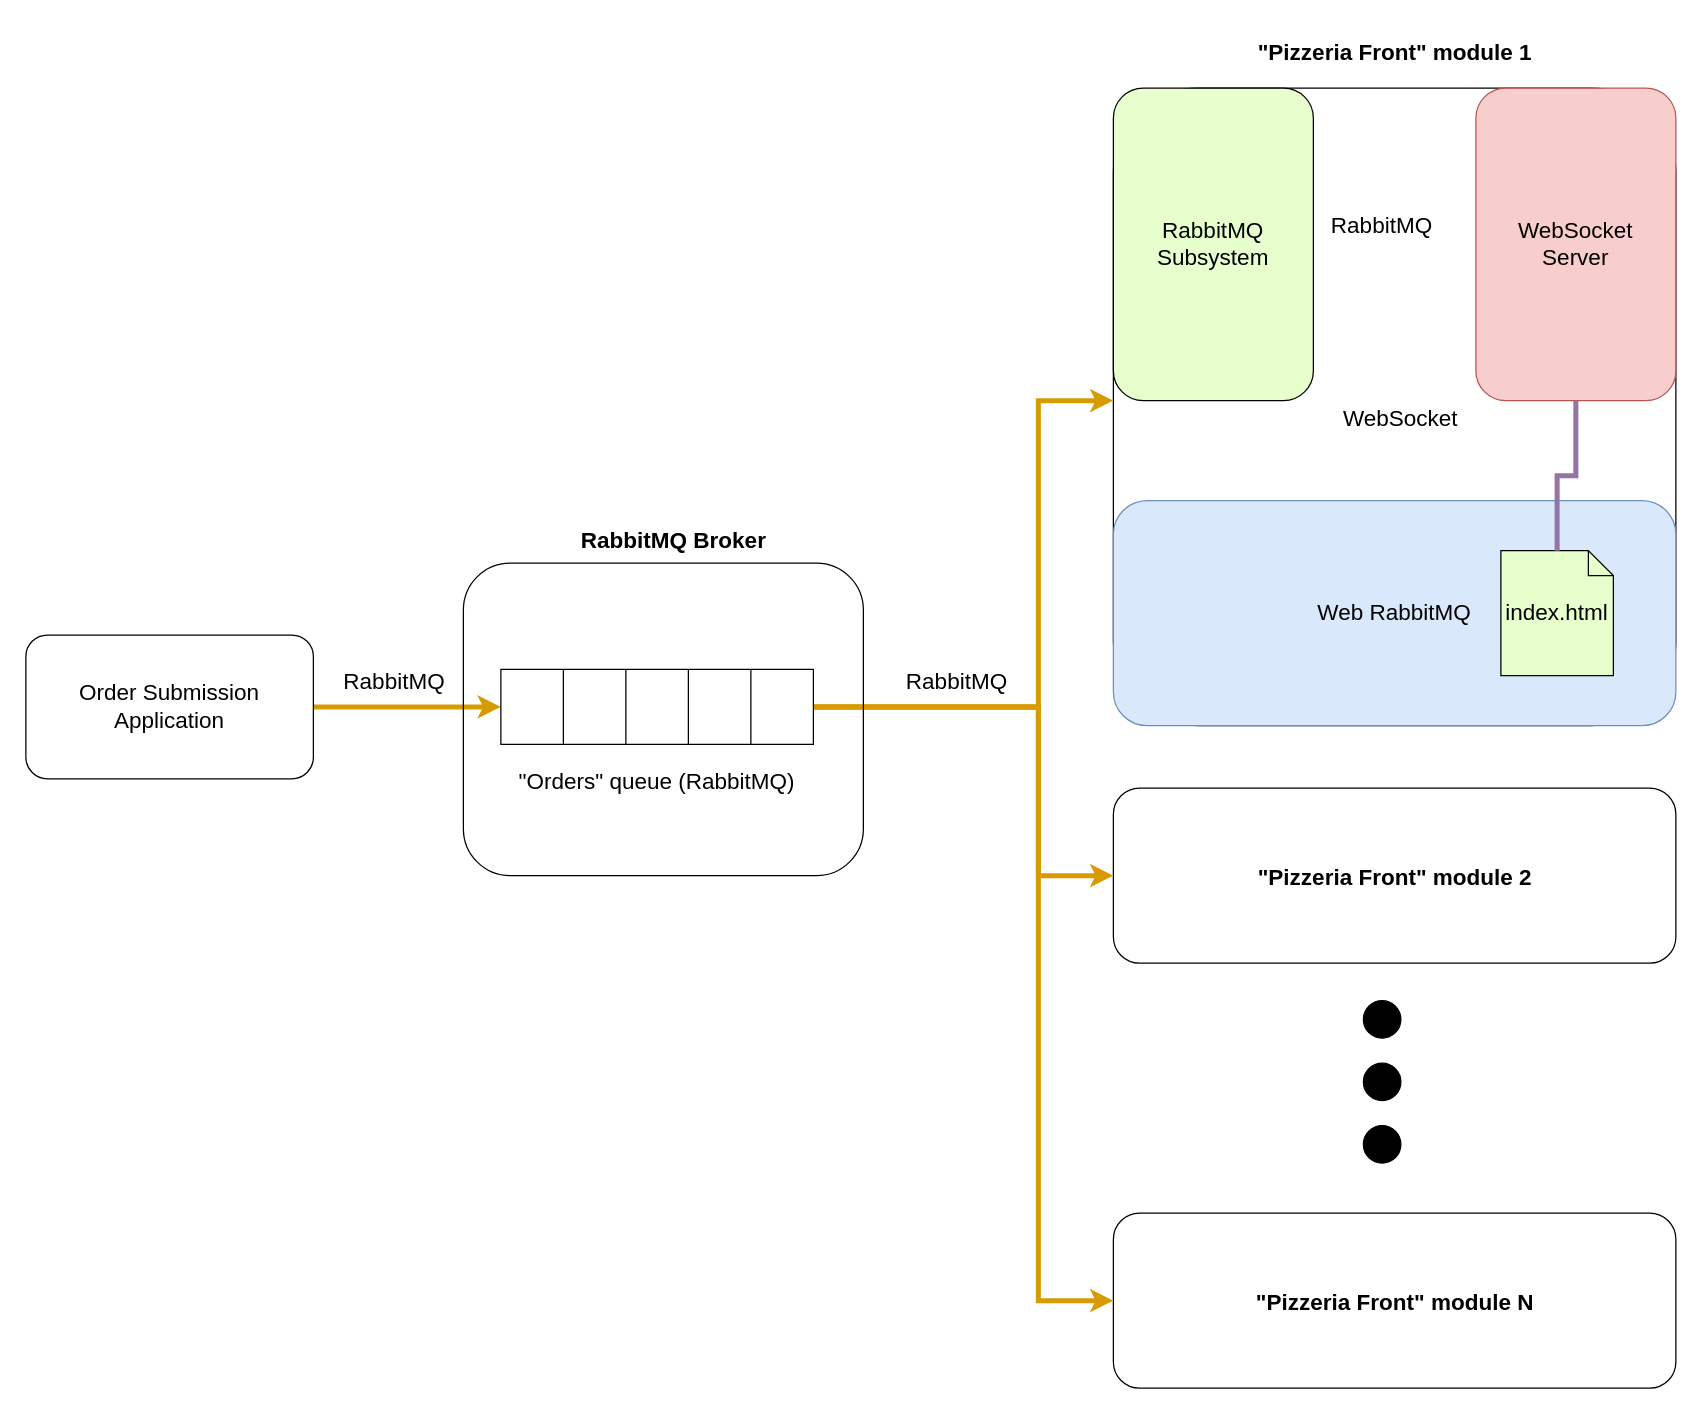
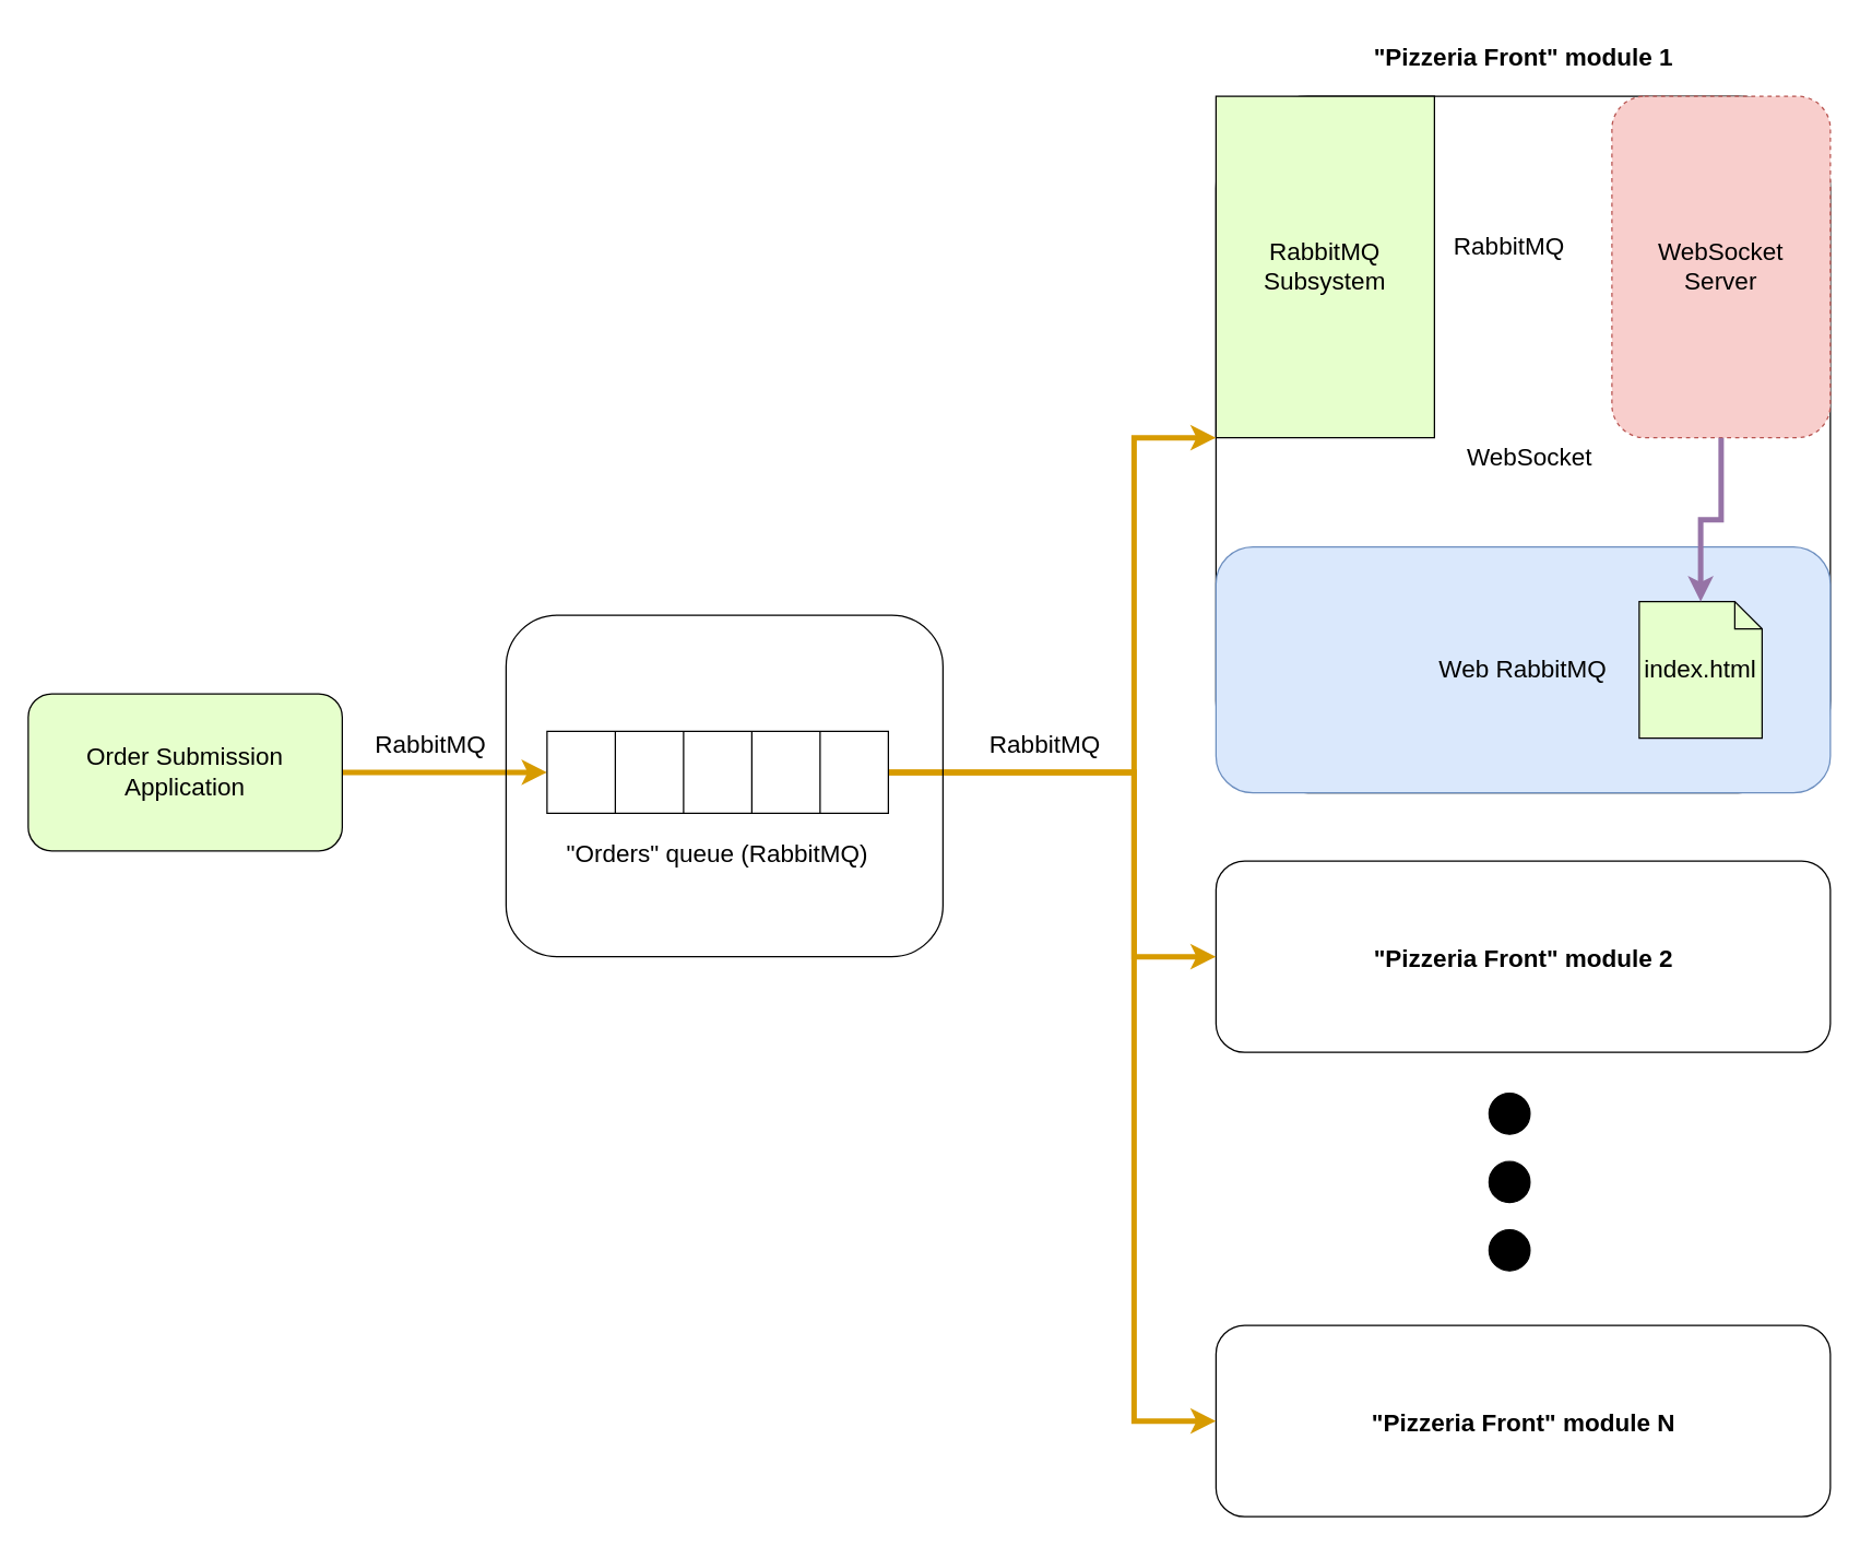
- <mxCell id="5" value="RabbitMQ&lt;br&gt;Subsystem" style="rounded=1;whiteSpace=wrap;html=1;fontSize=18;fillColor=#E6FFCC;" parent="1" vertex="1"><mxGeometry x="890" y="70" width="160" height="250" as="geometry" /></mxCell>
+ <mxCell id="5" value="RabbitMQ&lt;br&gt;Subsystem" style="whiteSpace=wrap;html=1;fontSize=18;fillColor=#E6FFCC;rounded=0;" parent="1" vertex="1"><mxGeometry x="890" y="70" width="160" height="250" as="geometry" /></mxCell>
- <mxCell id="6" value="WebSocket&lt;br&gt;Server" style="rounded=1;whiteSpace=wrap;html=1;fontSize=18;fillColor=#f8cecc;strokeColor=#b85450;" parent="1" vertex="1"><mxGeometry x="1180" y="70" width="160" height="250" as="geometry" /></mxCell>
+ <mxCell id="6" value="WebSocket&lt;br&gt;Server" style="rounded=1;whiteSpace=wrap;html=1;fontSize=18;fillColor=#f8cecc;strokeColor=#b85450;dashed=1;" parent="1" vertex="1"><mxGeometry x="1180" y="70" width="160" height="250" as="geometry" /></mxCell>
- <mxCell id="36" value="&lt;font style=&quot;font-size: 18px&quot;&gt;RabbitMQ&amp;nbsp;&lt;/font&gt;&lt;span style=&quot;font-size: 18px&quot;&gt;Broker&lt;/span&gt;" style="text;strokeColor=none;fillColor=none;html=1;fontSize=24;fontStyle=1;verticalAlign=middle;align=center;" parent="27" vertex="1"><mxGeometry x="50" y="20" width="235" height="40" as="geometry" /></mxCell>
- <mxCell id="12" style="edgeStyle=orthogonalEdgeStyle;rounded=0;orthogonalLoop=1;jettySize=auto;html=1;fontSize=18;fillColor=#e1d5e7;strokeColor=#9673a6;strokeWidth=4;exitX=0.5;exitY=1;exitDx=0;exitDy=0;endArrow=none;" parent="1" source="6" target="11" edge="1"><mxGeometry relative="1" as="geometry"><mxPoint x="1030" y="360" as="sourcePoint" /><mxPoint x="1190" y="360" as="targetPoint" /></mxGeometry></mxCell>
+ <mxCell id="12" style="edgeStyle=orthogonalEdgeStyle;rounded=0;orthogonalLoop=1;jettySize=auto;html=1;fontSize=18;fillColor=#e1d5e7;strokeColor=#9673a6;strokeWidth=4;exitX=0.5;exitY=1;exitDx=0;exitDy=0;" parent="1" source="6" target="11" edge="1"><mxGeometry relative="1" as="geometry"><mxPoint x="1030" y="360" as="sourcePoint" /><mxPoint x="1190" y="360" as="targetPoint" /></mxGeometry></mxCell>
- <mxCell id="38" value="Order Submission Application" style="rounded=1;whiteSpace=wrap;html=1;fontSize=18;" parent="37" vertex="1"><mxGeometry y="117.5" width="230" height="115" as="geometry" /></mxCell>
+ <mxCell id="38" value="Order Submission Application" style="rounded=1;whiteSpace=wrap;html=1;fontSize=18;fillColor=#e6ffcc;" parent="37" vertex="1"><mxGeometry y="117.5" width="230" height="115" as="geometry" /></mxCell>
